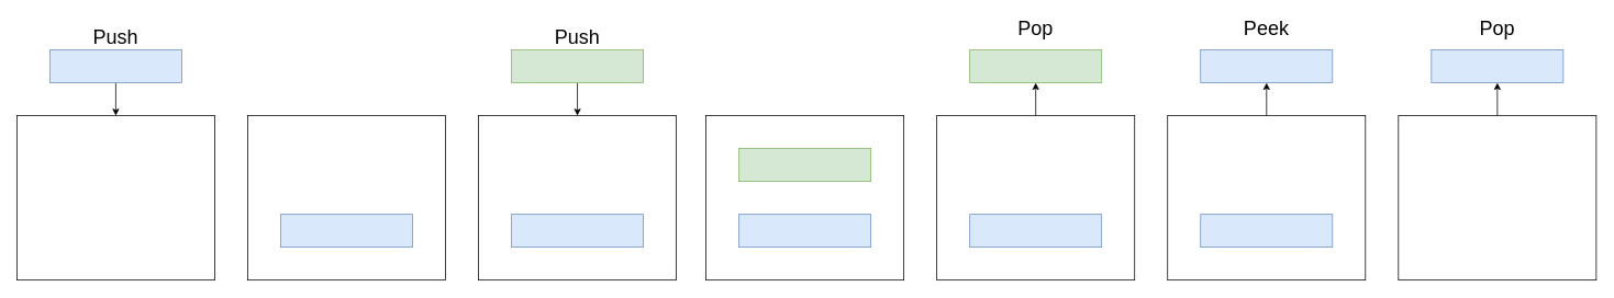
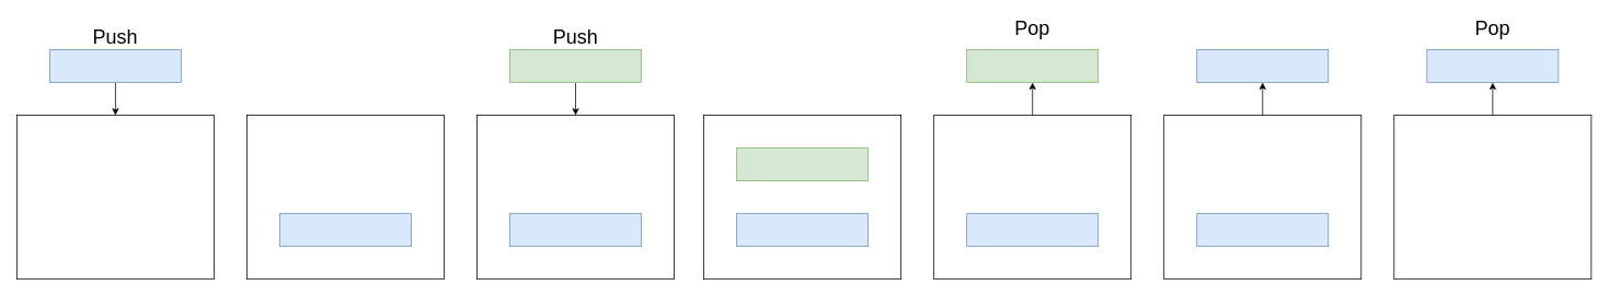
- <mxCell id="25" value="Peek" style="text;html=1;strokeColor=none;fillColor=none;align=center;verticalAlign=middle;whiteSpace=wrap;rounded=0;fontSize=24;" vertex="1" parent="1"><mxGeometry x="1506" width="60" height="30" as="geometry" y="20" /></mxCell>
